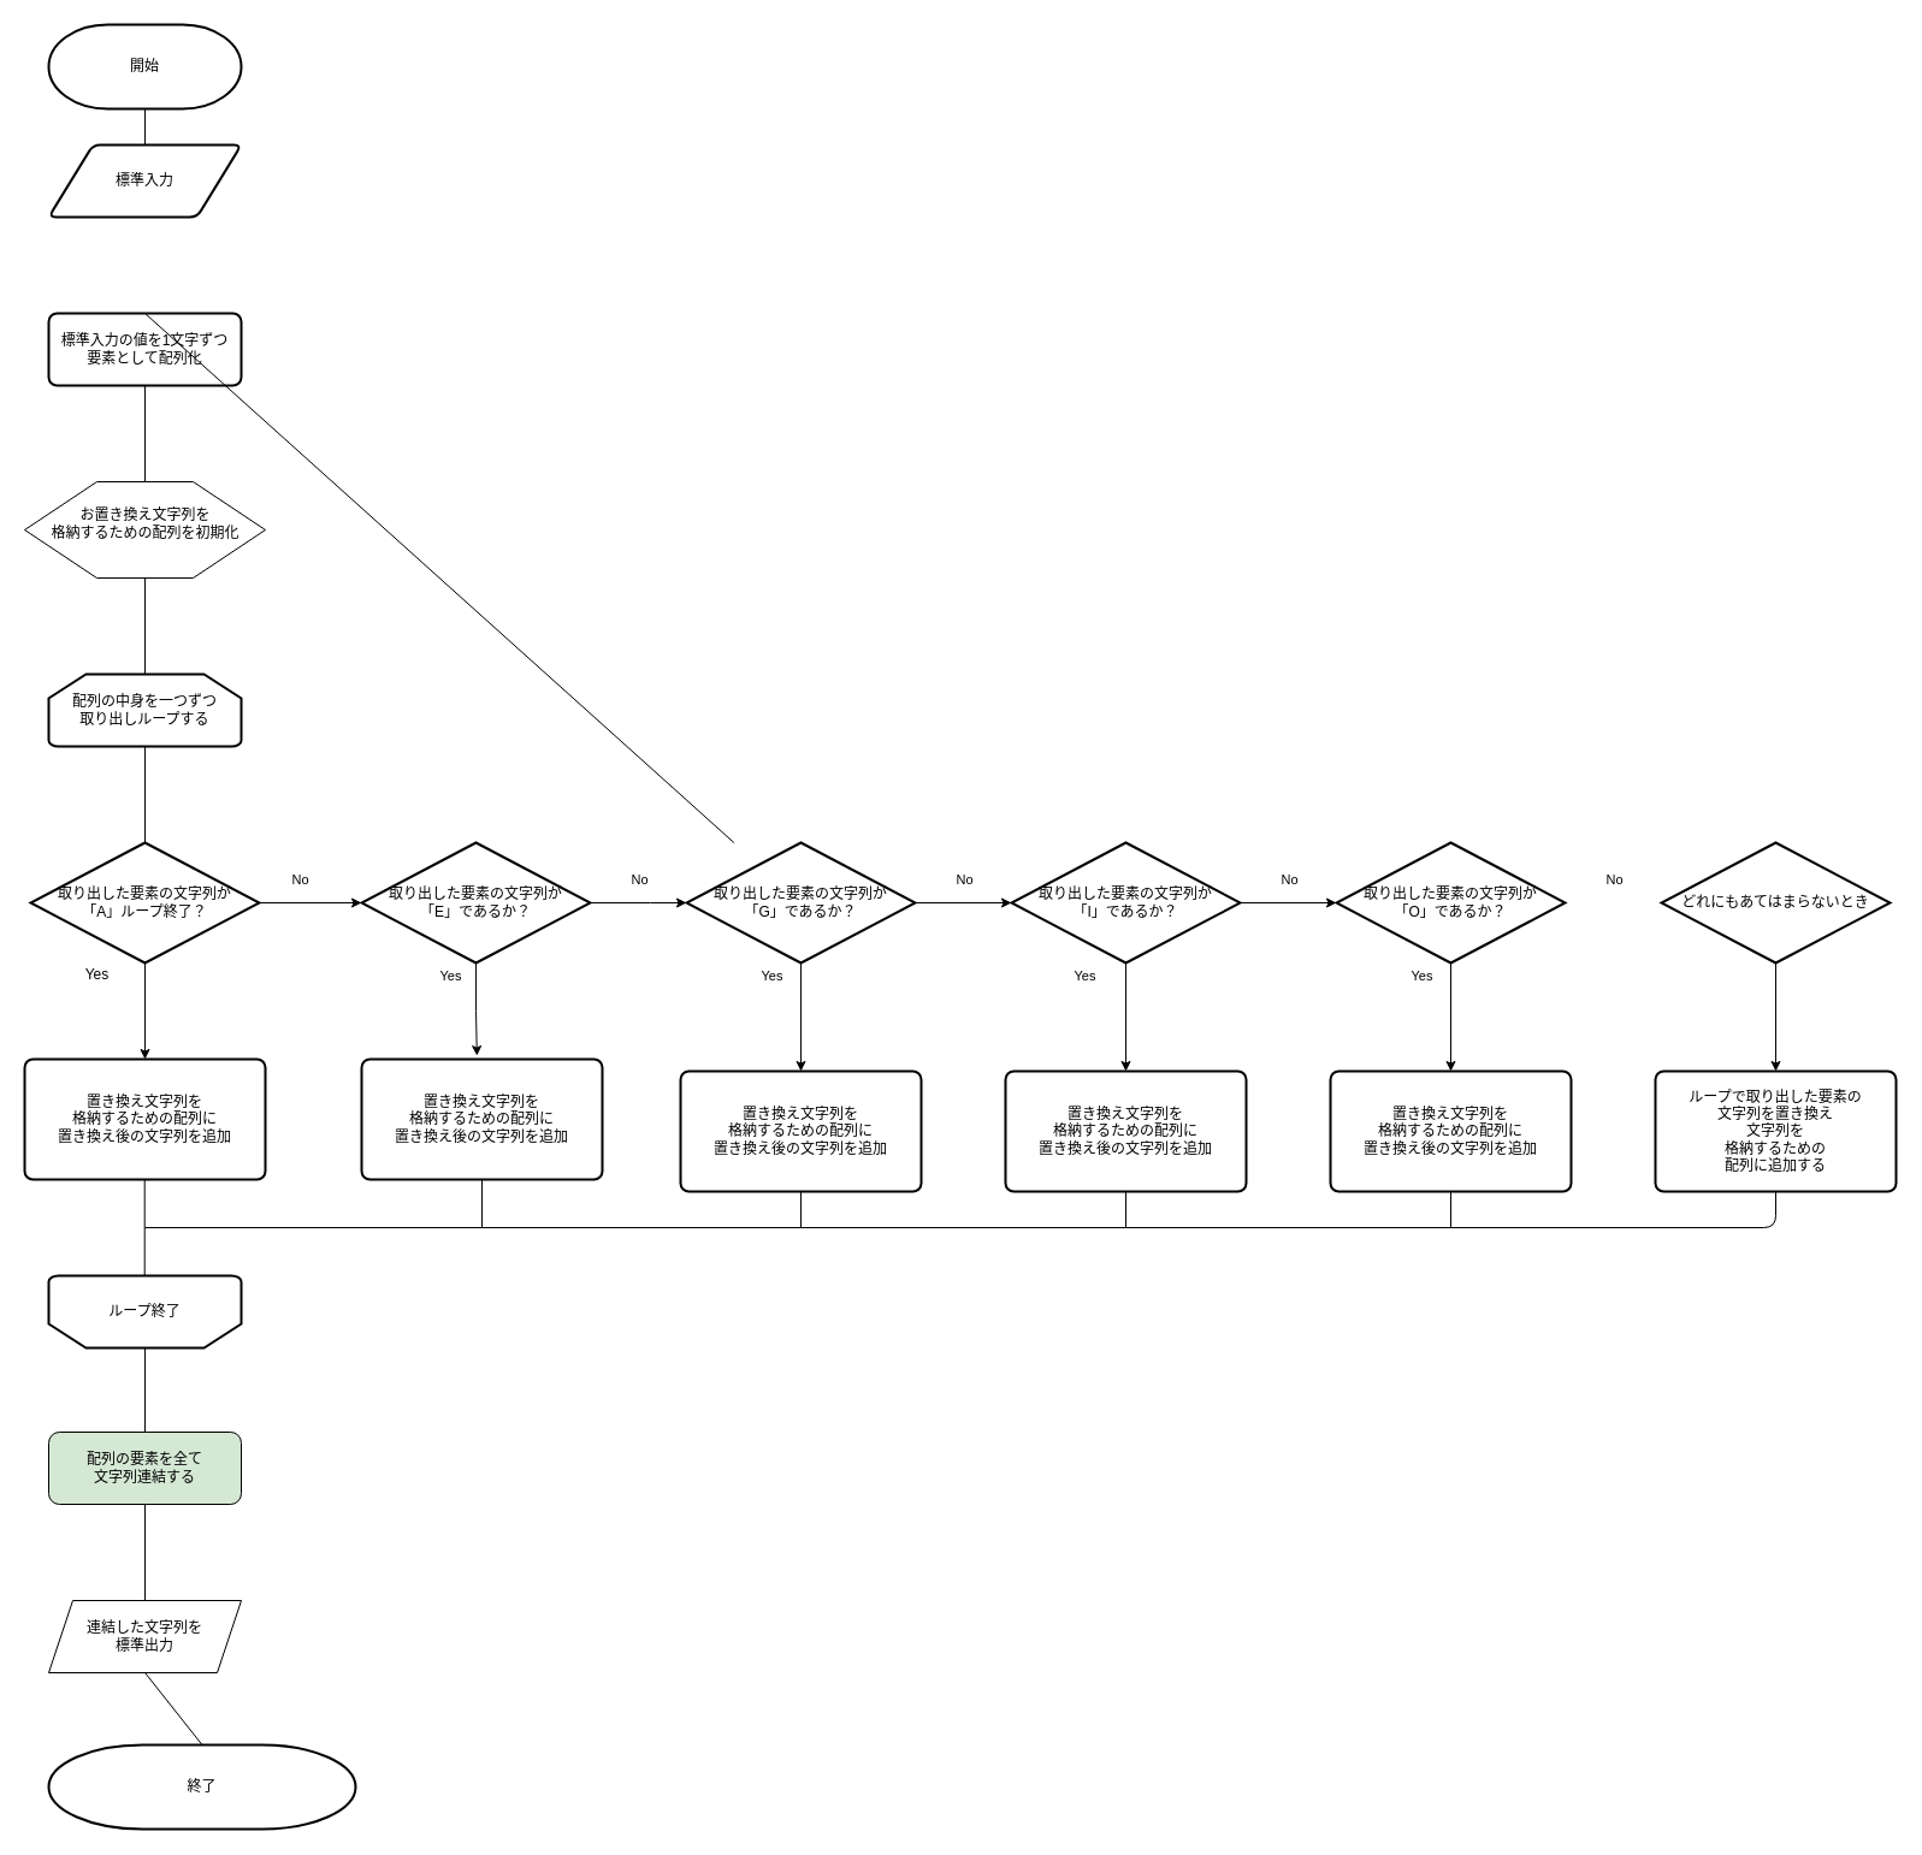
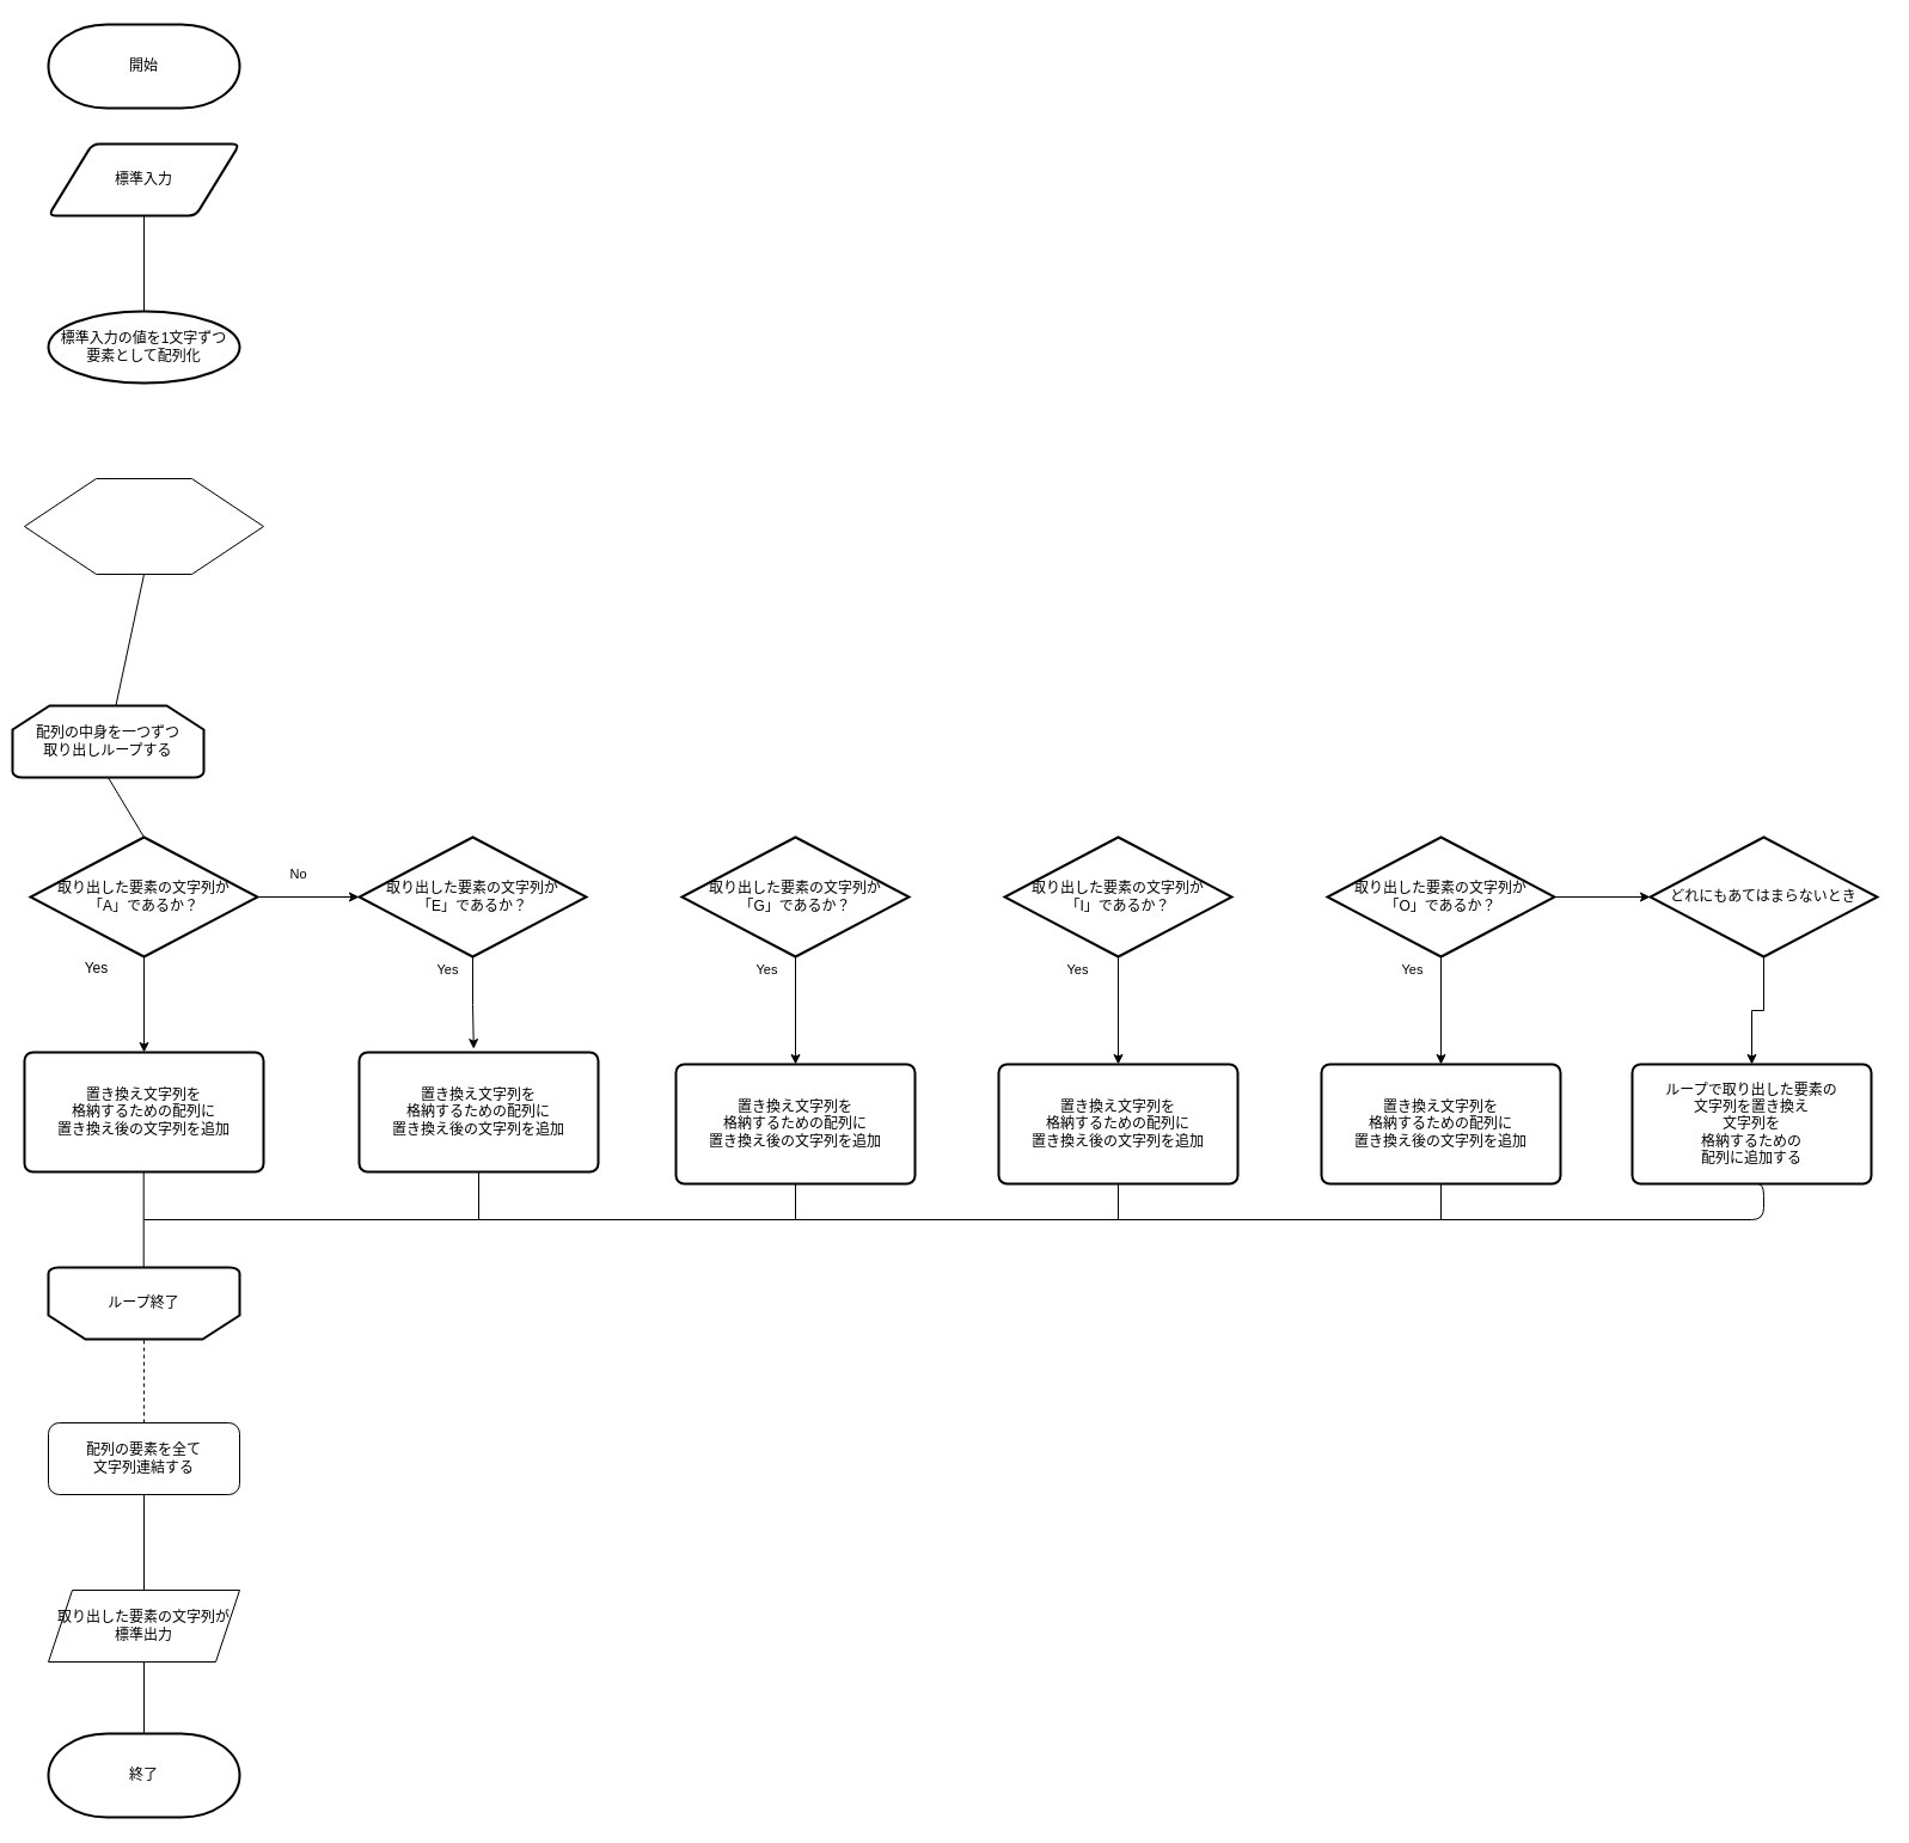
- <mxCell id="4" value="" style="endArrow=none;html=1;entryX=0.5;entryY=1;entryDx=0;entryDy=0;entryPerimeter=0;exitX=0.5;exitY=0;exitDx=0;exitDy=0;" edge="1" parent="1" source="3" target="2"><mxGeometry width="50" height="50" relative="1" as="geometry"><mxPoint x="60" y="170" as="sourcePoint" /><mxPoint x="110" y="120" as="targetPoint" /></mxGeometry></mxCell>
- <mxCell id="6" value="&lt;font style=&quot;vertical-align: inherit&quot;&gt;&lt;font style=&quot;vertical-align: inherit&quot;&gt;標準入力の値を1文字ずつ&lt;br&gt;要素として配列化&lt;br&gt;&lt;/font&gt;&lt;/font&gt;" style="rounded=1;whiteSpace=wrap;html=1;absoluteArcSize=1;arcSize=14;strokeWidth=2;" vertex="1" parent="1"><mxGeometry x="40" y="260" width="160" height="60" as="geometry" /></mxCell>
+ <mxCell id="6" value="&lt;font style=&quot;vertical-align: inherit&quot;&gt;&lt;font style=&quot;vertical-align: inherit&quot;&gt;標準入力の値を1文字ずつ&lt;br&gt;要素として配列化&lt;br&gt;&lt;/font&gt;&lt;/font&gt;" style="ellipse;whiteSpace=wrap;html=1;absoluteArcSize=1;arcSize=14;strokeWidth=2;" vertex="1" parent="1"><mxGeometry x="40" y="260" width="160" height="60" as="geometry" /></mxCell>
- <mxCell id="5" value="" style="edgeStyle=orthogonalEdgeStyle;rounded=0;orthogonalLoop=1;jettySize=auto;html=1;" edge="1" parent="1" source="6" target="9"><mxGeometry relative="1" as="geometry" /></mxCell>
- <mxCell id="9" value="&lt;font style=&quot;vertical-align: inherit&quot;&gt;&lt;font style=&quot;vertical-align: inherit&quot;&gt;お置き換え文字列を&lt;br&gt;格納するための配列を初期化&lt;br&gt;&lt;/font&gt;&lt;/font&gt;" style="text;html=1;align=center;verticalAlign=middle;resizable=0;points=[];autosize=1;strokeColor=none;" vertex="1" parent="1"><mxGeometry x="35" y="420" width="170" height="30" as="geometry" /></mxCell>
- <mxCell id="7" value="" style="endArrow=none;html=1;exitX=0.5;exitY=0;exitDx=0;exitDy=0;" edge="1" parent="1" source="6" target="31"><mxGeometry width="50" height="50" relative="1" as="geometry"><mxPoint x="120" y="250" as="sourcePoint" /><mxPoint x="110" y="170" as="targetPoint" /></mxGeometry></mxCell>
+ <mxCell id="7" value="" style="endArrow=none;html=1;entryX=0.5;entryY=1;entryDx=0;entryDy=0;exitX=0.5;exitY=0;exitDx=0;exitDy=0;" edge="1" parent="1" source="6" target="3"><mxGeometry width="50" height="50" relative="1" as="geometry"><mxPoint x="120" y="250" as="sourcePoint" /><mxPoint x="110" y="170" as="targetPoint" /></mxGeometry></mxCell>
- <mxCell id="11" value="&lt;font style=&quot;vertical-align: inherit&quot;&gt;&lt;font style=&quot;vertical-align: inherit&quot;&gt;配列の中身を一つずつ&lt;br&gt;取り出しループする&lt;br&gt;&lt;/font&gt;&lt;/font&gt;" style="strokeWidth=2;html=1;shape=mxgraph.flowchart.loop_limit;whiteSpace=wrap;" vertex="1" parent="1"><mxGeometry x="40" y="560" width="160" height="60" as="geometry" /></mxCell>
+ <mxCell id="11" value="&lt;font style=&quot;vertical-align: inherit&quot;&gt;&lt;font style=&quot;vertical-align: inherit&quot;&gt;配列の中身を一つずつ&lt;br&gt;取り出しループする&lt;br&gt;&lt;/font&gt;&lt;/font&gt;" style="strokeWidth=2;html=1;shape=mxgraph.flowchart.loop_limit;whiteSpace=wrap;" vertex="1" parent="1"><mxGeometry x="10" y="590" width="160" height="60" as="geometry" /></mxCell>
- <mxCell id="18" value="&lt;font style=&quot;vertical-align: inherit&quot;&gt;&lt;font style=&quot;vertical-align: inherit&quot;&gt;&lt;font style=&quot;vertical-align: inherit&quot;&gt;&lt;font style=&quot;vertical-align: inherit&quot;&gt;&lt;font style=&quot;vertical-align: inherit&quot;&gt;&lt;font style=&quot;vertical-align: inherit&quot;&gt;取り出した要素の文字列が&lt;/font&gt;&lt;/font&gt;&lt;/font&gt;&lt;/font&gt;&lt;br&gt;&lt;font style=&quot;vertical-align: inherit&quot;&gt;&lt;font style=&quot;vertical-align: inherit&quot;&gt;&lt;font style=&quot;vertical-align: inherit&quot;&gt;&lt;font style=&quot;vertical-align: inherit&quot;&gt;「A」ループ終了？&lt;/font&gt;&lt;/font&gt;&lt;/font&gt;&lt;/font&gt;&lt;br&gt;&lt;/font&gt;&lt;/font&gt;" style="strokeWidth=2;html=1;shape=mxgraph.flowchart.decision;whiteSpace=wrap;" vertex="1" parent="1"><mxGeometry x="25" y="700" width="190" height="100" as="geometry" /></mxCell>
+ <mxCell id="18" value="&lt;font style=&quot;vertical-align: inherit&quot;&gt;&lt;font style=&quot;vertical-align: inherit&quot;&gt;&lt;font style=&quot;vertical-align: inherit&quot;&gt;&lt;font style=&quot;vertical-align: inherit&quot;&gt;&lt;font style=&quot;vertical-align: inherit&quot;&gt;&lt;font style=&quot;vertical-align: inherit&quot;&gt;取り出した要素の文字列が&lt;/font&gt;&lt;/font&gt;&lt;/font&gt;&lt;/font&gt;&lt;br&gt;&lt;font style=&quot;vertical-align: inherit&quot;&gt;&lt;font style=&quot;vertical-align: inherit&quot;&gt;&lt;font style=&quot;vertical-align: inherit&quot;&gt;&lt;font style=&quot;vertical-align: inherit&quot;&gt;「A」であるか？&lt;/font&gt;&lt;/font&gt;&lt;/font&gt;&lt;/font&gt;&lt;br&gt;&lt;/font&gt;&lt;/font&gt;" style="strokeWidth=2;html=1;shape=mxgraph.flowchart.decision;whiteSpace=wrap;" vertex="1" parent="1"><mxGeometry x="25" y="700" width="190" height="100" as="geometry" /></mxCell>
- <mxCell id="22" style="edgeStyle=orthogonalEdgeStyle;rounded=0;orthogonalLoop=1;jettySize=auto;html=1;entryX=0;entryY=0.5;entryDx=0;entryDy=0;entryPerimeter=0;" edge="1" parent="1" source="28" target="31"><mxGeometry relative="1" as="geometry"><Array as="points"><mxPoint x="540" y="750" /><mxPoint x="540" y="750" /></Array></mxGeometry></mxCell>
- <mxCell id="23" value="No" style="edgeLabel;html=1;align=center;verticalAlign=middle;resizable=0;points=[];" vertex="1" connectable="0" parent="22"><mxGeometry x="0.164" y="1" relative="1" as="geometry"><mxPoint x="-7" y="-19" as="offset" /></mxGeometry></mxCell>
- <mxCell id="24" value="No" style="edgeLabel;html=1;align=center;verticalAlign=middle;resizable=0;points=[];" vertex="1" connectable="0" parent="22"><mxGeometry x="0.164" y="1" relative="1" as="geometry"><mxPoint x="803" y="-19" as="offset" /></mxGeometry></mxCell>
- <mxCell id="25" value="No" style="edgeLabel;html=1;align=center;verticalAlign=middle;resizable=0;points=[];" vertex="1" connectable="0" parent="22"><mxGeometry x="0.164" y="1" relative="1" as="geometry"><mxPoint x="533" y="-19" as="offset" /></mxGeometry></mxCell>
- <mxCell id="26" value="No" style="edgeLabel;html=1;align=center;verticalAlign=middle;resizable=0;points=[];" vertex="1" connectable="0" parent="22"><mxGeometry x="0.164" y="1" relative="1" as="geometry"><mxPoint x="263" y="-19" as="offset" /></mxGeometry></mxCell>
- <mxCell id="29" style="edgeStyle=orthogonalEdgeStyle;rounded=0;orthogonalLoop=1;jettySize=auto;html=1;" edge="1" parent="1" source="31" target="43"><mxGeometry relative="1" as="geometry" /></mxCell>
- <mxCell id="41" style="edgeStyle=orthogonalEdgeStyle;rounded=0;orthogonalLoop=1;jettySize=auto;html=1;" edge="1" parent="1" source="43" target="40"><mxGeometry relative="1" as="geometry" /></mxCell>
+ <mxCell id="34" style="edgeStyle=orthogonalEdgeStyle;rounded=0;orthogonalLoop=1;jettySize=auto;html=1;" edge="1" parent="1" source="40" target="33"><mxGeometry relative="1" as="geometry" /></mxCell>
- <mxCell id="44" value="ループで取り出した要素の&lt;br&gt;文字列を置き換え&lt;br&gt;文字列を&lt;br&gt;格納するための&lt;br&gt;配列に追加する" style="rounded=1;whiteSpace=wrap;html=1;absoluteArcSize=1;arcSize=14;strokeWidth=2;" vertex="1" parent="1"><mxGeometry x="1375" y="890" width="200" height="100" as="geometry" /></mxCell>
+ <mxCell id="44" value="ループで取り出した要素の&lt;br&gt;文字列を置き換え&lt;br&gt;文字列を&lt;br&gt;格納するための&lt;br&gt;配列に追加する" style="rounded=1;whiteSpace=wrap;html=1;absoluteArcSize=1;arcSize=14;strokeWidth=2;" vertex="1" parent="1"><mxGeometry x="1365" y="890" width="200" height="100" as="geometry" /></mxCell>
- <mxCell id="54" value="" style="endArrow=none;html=1;entryX=0.5;entryY=0;entryDx=0;entryDy=0;entryPerimeter=0;exitX=0.5;exitY=0;exitDx=0;exitDy=0;" edge="1" parent="1" source="53" target="10"><mxGeometry width="50" height="50" relative="1" as="geometry"><mxPoint x="90" y="1170" as="sourcePoint" /><mxPoint x="140" y="1120" as="targetPoint" /></mxGeometry></mxCell>
+ <mxCell id="54" value="" style="endArrow=none;html=1;entryX=0.5;entryY=0;entryDx=0;entryDy=0;entryPerimeter=0;exitX=0.5;exitY=0;exitDx=0;exitDy=0;dashed=1;" edge="1" parent="1" source="53" target="10"><mxGeometry width="50" height="50" relative="1" as="geometry"><mxPoint x="90" y="1170" as="sourcePoint" /><mxPoint x="140" y="1120" as="targetPoint" /></mxGeometry></mxCell>
- <mxCell id="53" value="配列の要素を全て&lt;br&gt;文字列連結する" style="rounded=1;whiteSpace=wrap;html=1;fillColor=#d5e8d4;" vertex="1" parent="1"><mxGeometry x="40" y="1190" width="160" height="60" as="geometry" /></mxCell>
+ <mxCell id="53" value="配列の要素を全て&lt;br&gt;文字列連結する" style="rounded=1;whiteSpace=wrap;html=1;" vertex="1" parent="1"><mxGeometry x="40" y="1190" width="160" height="60" as="geometry" /></mxCell>
- <mxCell id="55" value="連結した文字列を&lt;br&gt;標準出力" style="shape=parallelogram;perimeter=parallelogramPerimeter;whiteSpace=wrap;html=1;fixedSize=1;" vertex="1" parent="1"><mxGeometry x="40" y="1330" width="160" height="60" as="geometry" /></mxCell>
+ <mxCell id="55" value="取り出した要素の文字列が&lt;br&gt;標準出力" style="shape=parallelogram;perimeter=parallelogramPerimeter;whiteSpace=wrap;html=1;fixedSize=1;" vertex="1" parent="1"><mxGeometry x="40" y="1330" width="160" height="60" as="geometry" /></mxCell>
- <mxCell id="56" value="終了" style="strokeWidth=2;html=1;shape=mxgraph.flowchart.terminator;whiteSpace=wrap;" vertex="1" parent="1"><mxGeometry x="40" y="1450" width="255" height="70" as="geometry" /></mxCell>
+ <mxCell id="56" value="終了" style="strokeWidth=2;html=1;shape=mxgraph.flowchart.terminator;whiteSpace=wrap;" vertex="1" parent="1"><mxGeometry x="40" y="1450" width="160" height="70" as="geometry" /></mxCell>
